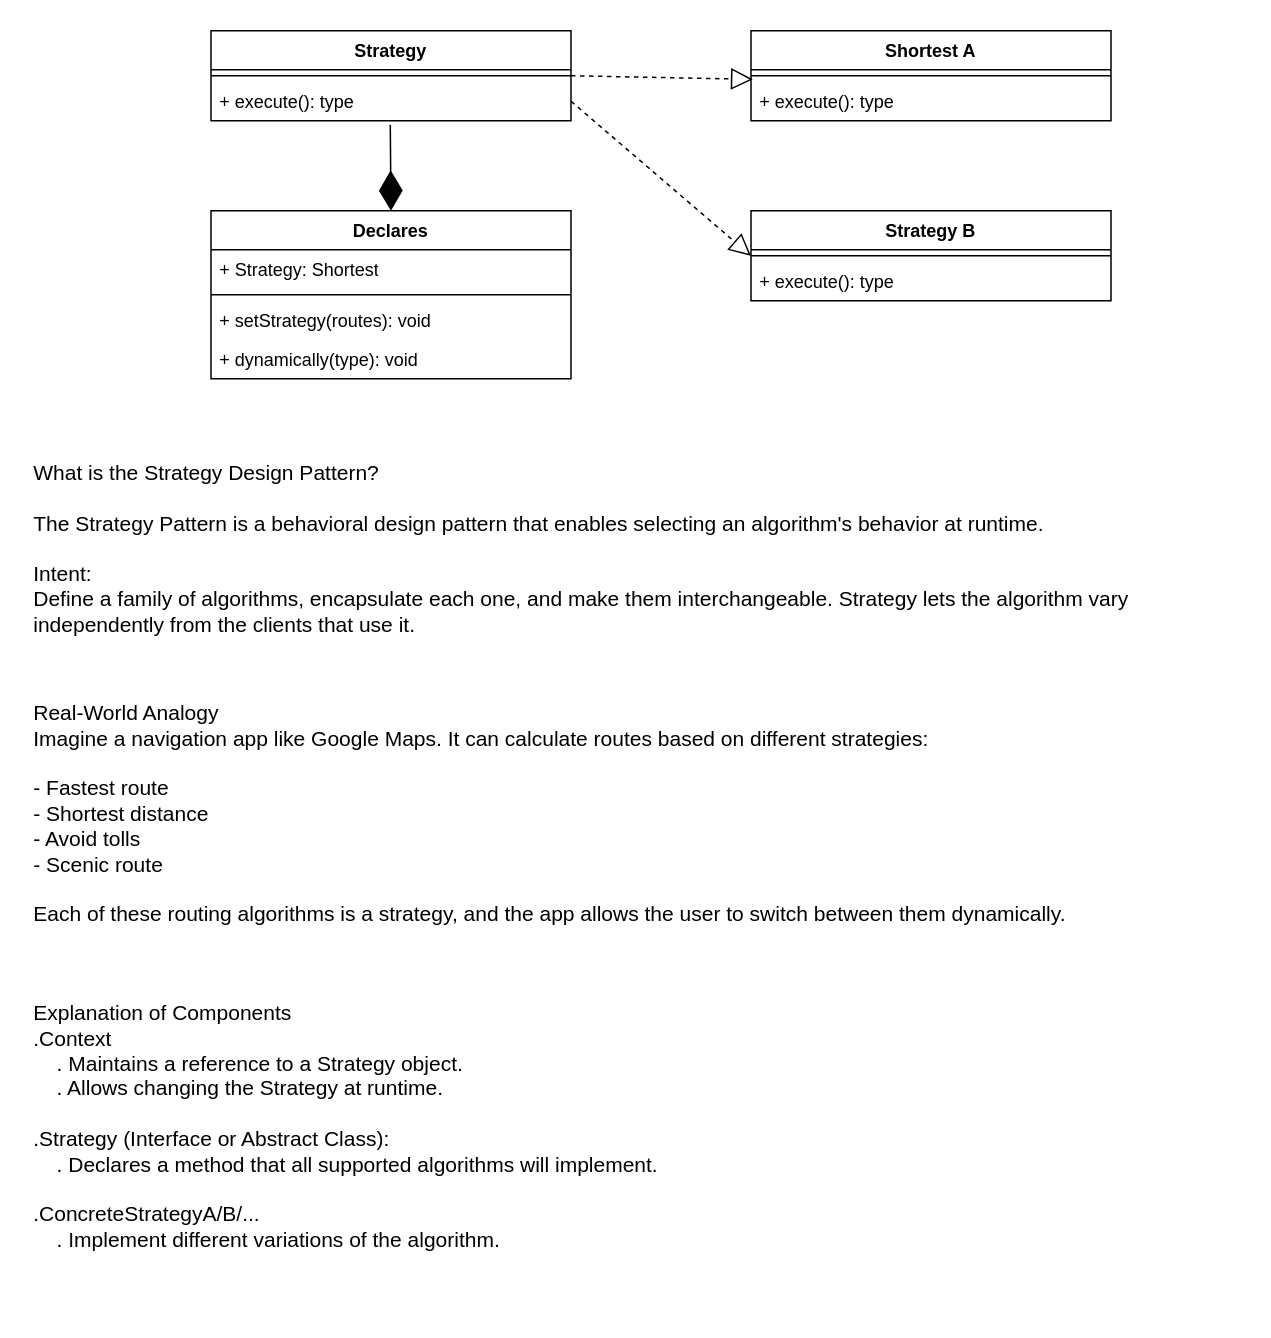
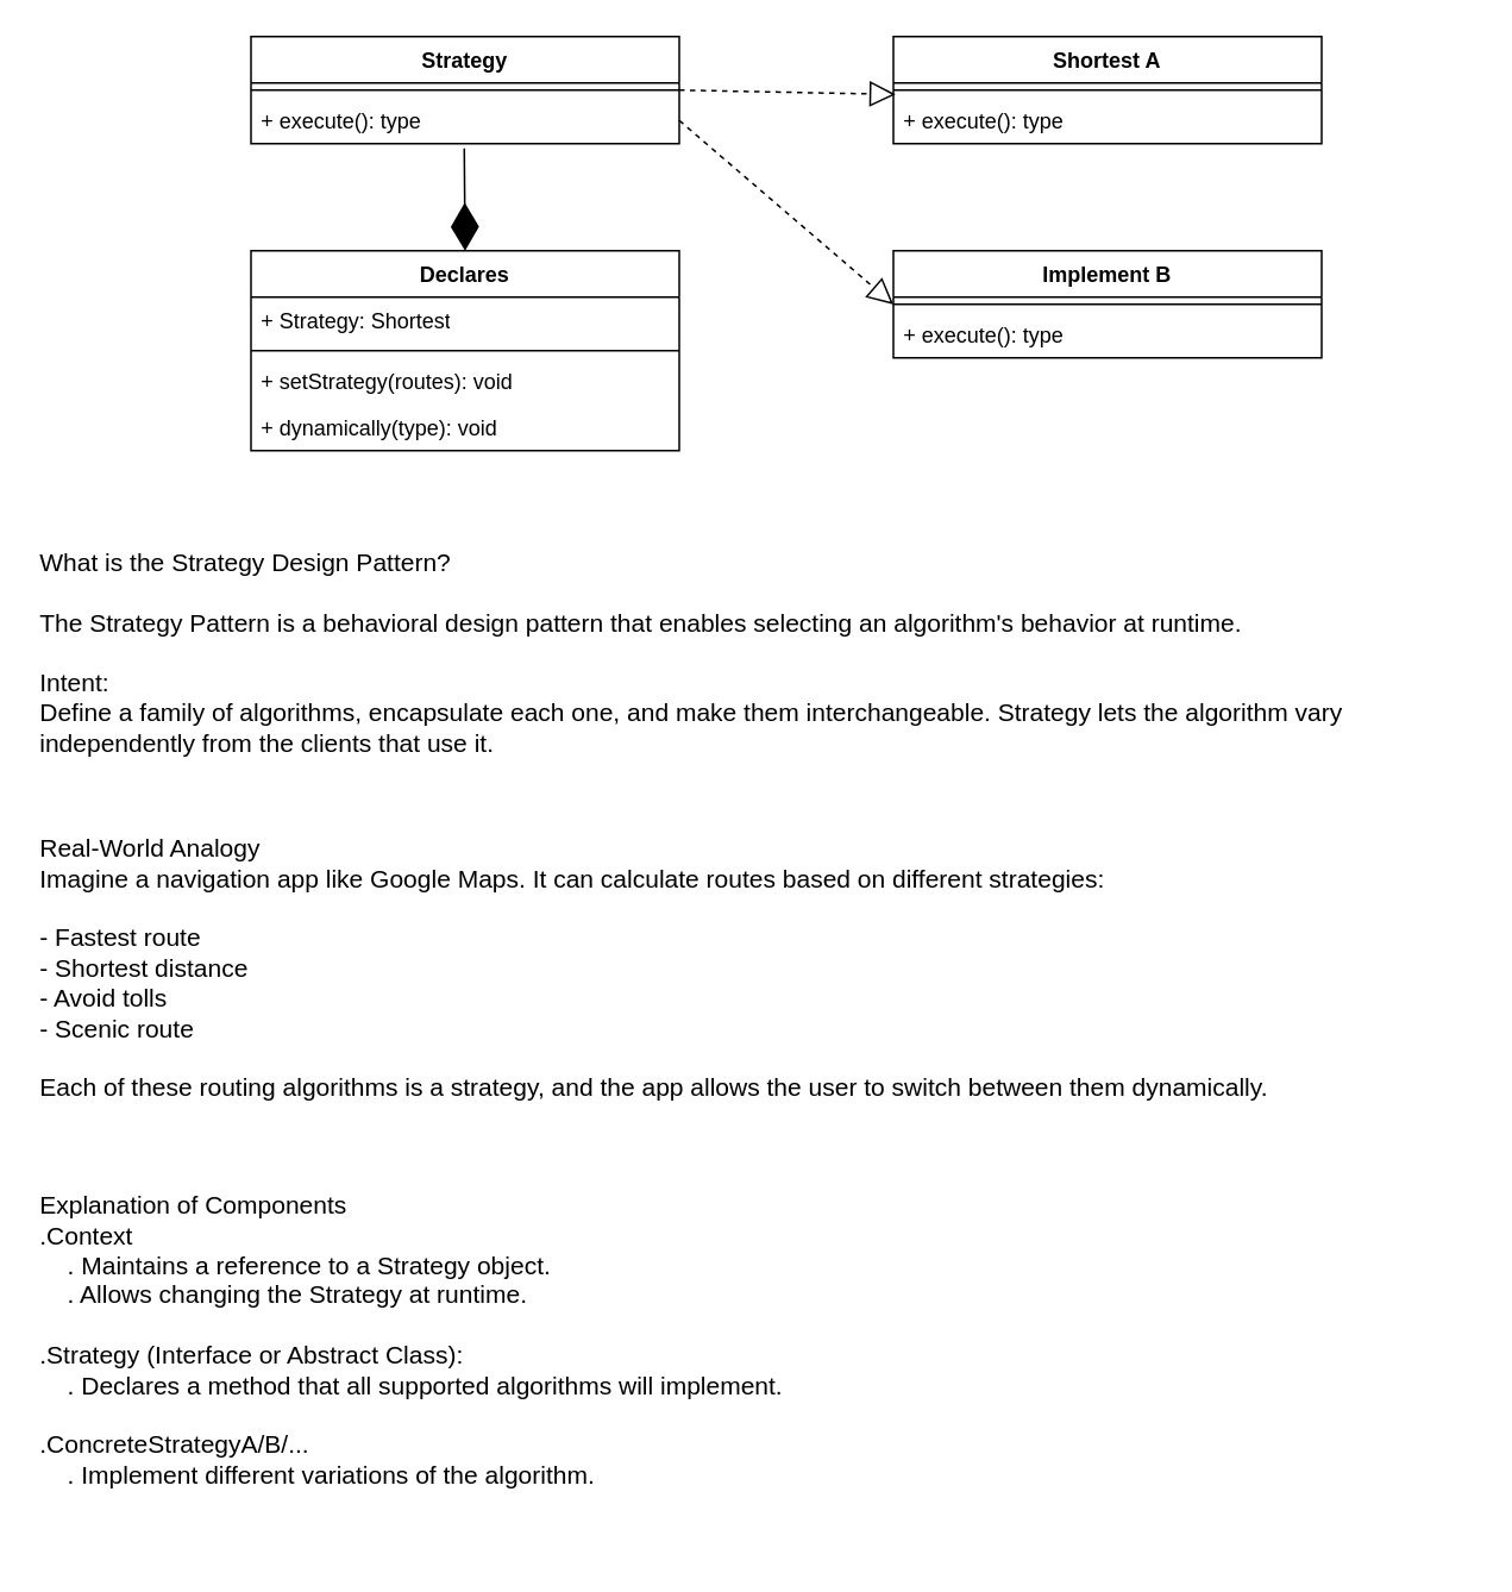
- <mxCell id="13" value="Strategy B" style="swimlane;fontStyle=1;align=center;verticalAlign=top;childLayout=stackLayout;horizontal=1;startSize=26;horizontalStack=0;resizeParent=1;resizeParentMax=0;resizeLast=0;collapsible=1;marginBottom=0;whiteSpace=wrap;html=1;" vertex="1" parent="1"><mxGeometry x="500" y="140" width="240" height="60" as="geometry" /></mxCell>
+ <mxCell id="13" value="Implement B" style="swimlane;fontStyle=1;align=center;verticalAlign=top;childLayout=stackLayout;horizontal=1;startSize=26;horizontalStack=0;resizeParent=1;resizeParentMax=0;resizeLast=0;collapsible=1;marginBottom=0;whiteSpace=wrap;html=1;" vertex="1" parent="1"><mxGeometry x="500" y="140" width="240" height="60" as="geometry" /></mxCell>
